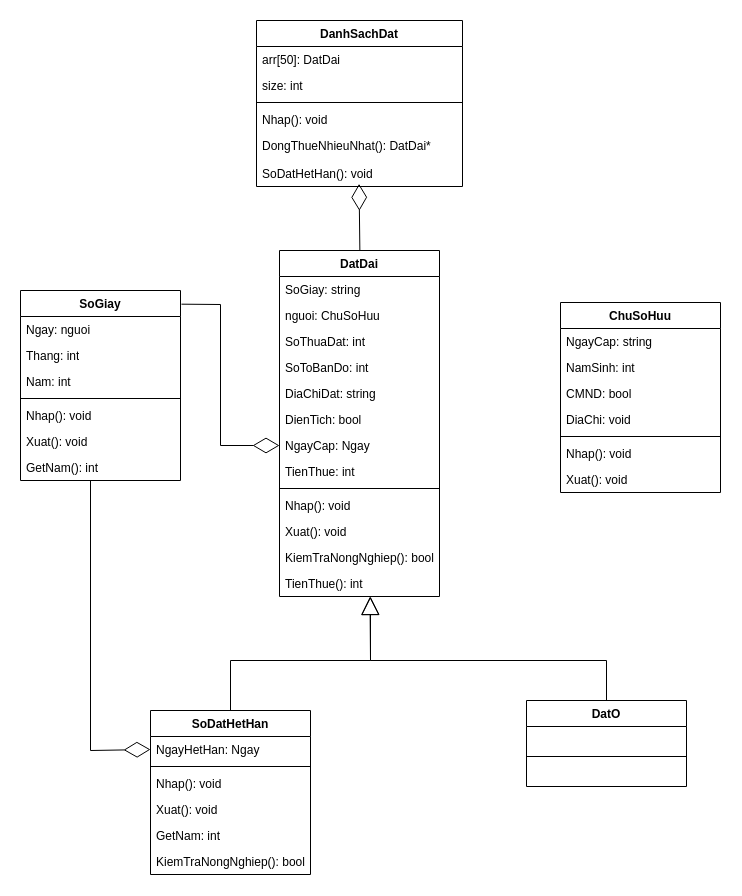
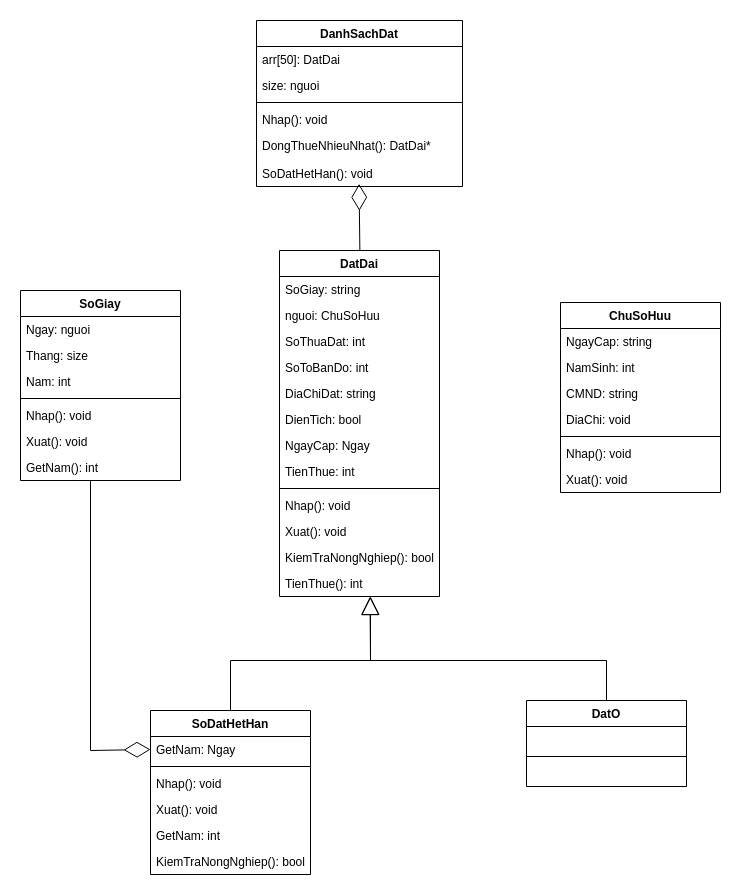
- <mxCell id="45" value="size: int" style="text;strokeColor=none;fillColor=none;align=left;verticalAlign=top;spacingLeft=4;spacingRight=4;overflow=hidden;rotatable=0;points=[[0,0.5],[1,0.5]];portConstraint=eastwest;whiteSpace=wrap;html=1;" parent="43" vertex="1"><mxGeometry y="52" width="206" height="26" as="geometry" /></mxCell>
+ <mxCell id="45" value="size: nguoi" style="text;strokeColor=none;fillColor=none;align=left;verticalAlign=top;spacingLeft=4;spacingRight=4;overflow=hidden;rotatable=0;points=[[0,0.5],[1,0.5]];portConstraint=eastwest;whiteSpace=wrap;html=1;" parent="43" vertex="1"><mxGeometry y="52" width="206" height="26" as="geometry" /></mxCell>
- <mxCell id="37" value="Thang: int" style="text;strokeColor=none;fillColor=none;align=left;verticalAlign=top;spacingLeft=4;spacingRight=4;overflow=hidden;rotatable=0;points=[[0,0.5],[1,0.5]];portConstraint=eastwest;whiteSpace=wrap;html=1;" parent="35" vertex="1"><mxGeometry y="52" width="160" height="26" as="geometry" /></mxCell>
+ <mxCell id="37" value="Thang: size" style="text;strokeColor=none;fillColor=none;align=left;verticalAlign=top;spacingLeft=4;spacingRight=4;overflow=hidden;rotatable=0;points=[[0,0.5],[1,0.5]];portConstraint=eastwest;whiteSpace=wrap;html=1;" parent="35" vertex="1"><mxGeometry y="52" width="160" height="26" as="geometry" /></mxCell>
- <mxCell id="52" value="" style="endArrow=diamondThin;endFill=0;endSize=24;html=1;rounded=0;entryX=0;entryY=0.5;entryDx=0;entryDy=0;exitX=1.006;exitY=0.072;exitDx=0;exitDy=0;exitPerimeter=0;" parent="1" source="35" target="9" edge="1"><mxGeometry width="160" relative="1" as="geometry"><mxPoint x="170" y="300" as="sourcePoint" /><mxPoint x="330" y="300" as="targetPoint" /><Array as="points"><mxPoint x="220" y="304" /><mxPoint x="220" y="445" /></Array></mxGeometry></mxCell>
- <mxCell id="30" value="CMND: bool" style="text;strokeColor=none;fillColor=none;align=left;verticalAlign=top;spacingLeft=4;spacingRight=4;overflow=hidden;rotatable=0;points=[[0,0.5],[1,0.5]];portConstraint=eastwest;whiteSpace=wrap;html=1;" parent="27" vertex="1"><mxGeometry y="78" width="160" height="26" as="geometry" /></mxCell>
+ <mxCell id="30" value="CMND: string" style="text;strokeColor=none;fillColor=none;align=left;verticalAlign=top;spacingLeft=4;spacingRight=4;overflow=hidden;rotatable=0;points=[[0,0.5],[1,0.5]];portConstraint=eastwest;whiteSpace=wrap;html=1;" parent="27" vertex="1"><mxGeometry y="78" width="160" height="26" as="geometry" /></mxCell>
- <mxCell id="17" value="NgayHetHan: Ngay" style="text;align=left;verticalAlign=top;spacingLeft=4;spacingRight=4;overflow=hidden;rotatable=0;points=[[0,0.5],[1,0.5]];portConstraint=eastwest;" parent="16" vertex="1"><mxGeometry y="26" width="160" height="26" as="geometry" /></mxCell>
+ <mxCell id="17" value="GetNam: Ngay" style="text;align=left;verticalAlign=top;spacingLeft=4;spacingRight=4;overflow=hidden;rotatable=0;points=[[0,0.5],[1,0.5]];portConstraint=eastwest;" parent="16" vertex="1"><mxGeometry y="26" width="160" height="26" as="geometry" /></mxCell>
